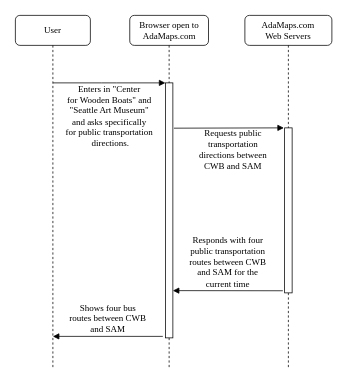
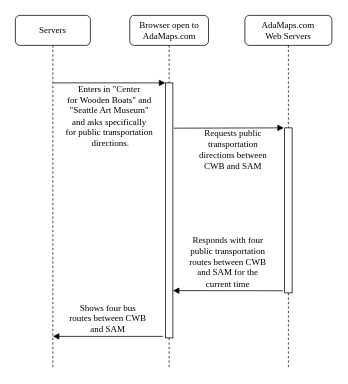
- <mxCell id="5" value="User" style="shape=umlLifeline;perimeter=lifelinePerimeter;whiteSpace=wrap;html=1;container=1;collapsible=0;recursiveResize=0;outlineConnect=0;rounded=1;shadow=0;comic=0;labelBackgroundColor=none;strokeWidth=1;fontFamily=Verdana;fontSize=12;align=center;" vertex="1" parent="1"><mxGeometry x="20" y="20" width="100" height="470" as="geometry" /></mxCell>
+ <mxCell id="5" value="Servers" style="shape=umlLifeline;perimeter=lifelinePerimeter;whiteSpace=wrap;html=1;container=1;collapsible=0;recursiveResize=0;outlineConnect=0;rounded=1;shadow=0;comic=0;labelBackgroundColor=none;strokeWidth=1;fontFamily=Verdana;fontSize=12;align=center;" vertex="1" parent="1"><mxGeometry x="20" y="20" width="100" height="470" as="geometry" /></mxCell>
